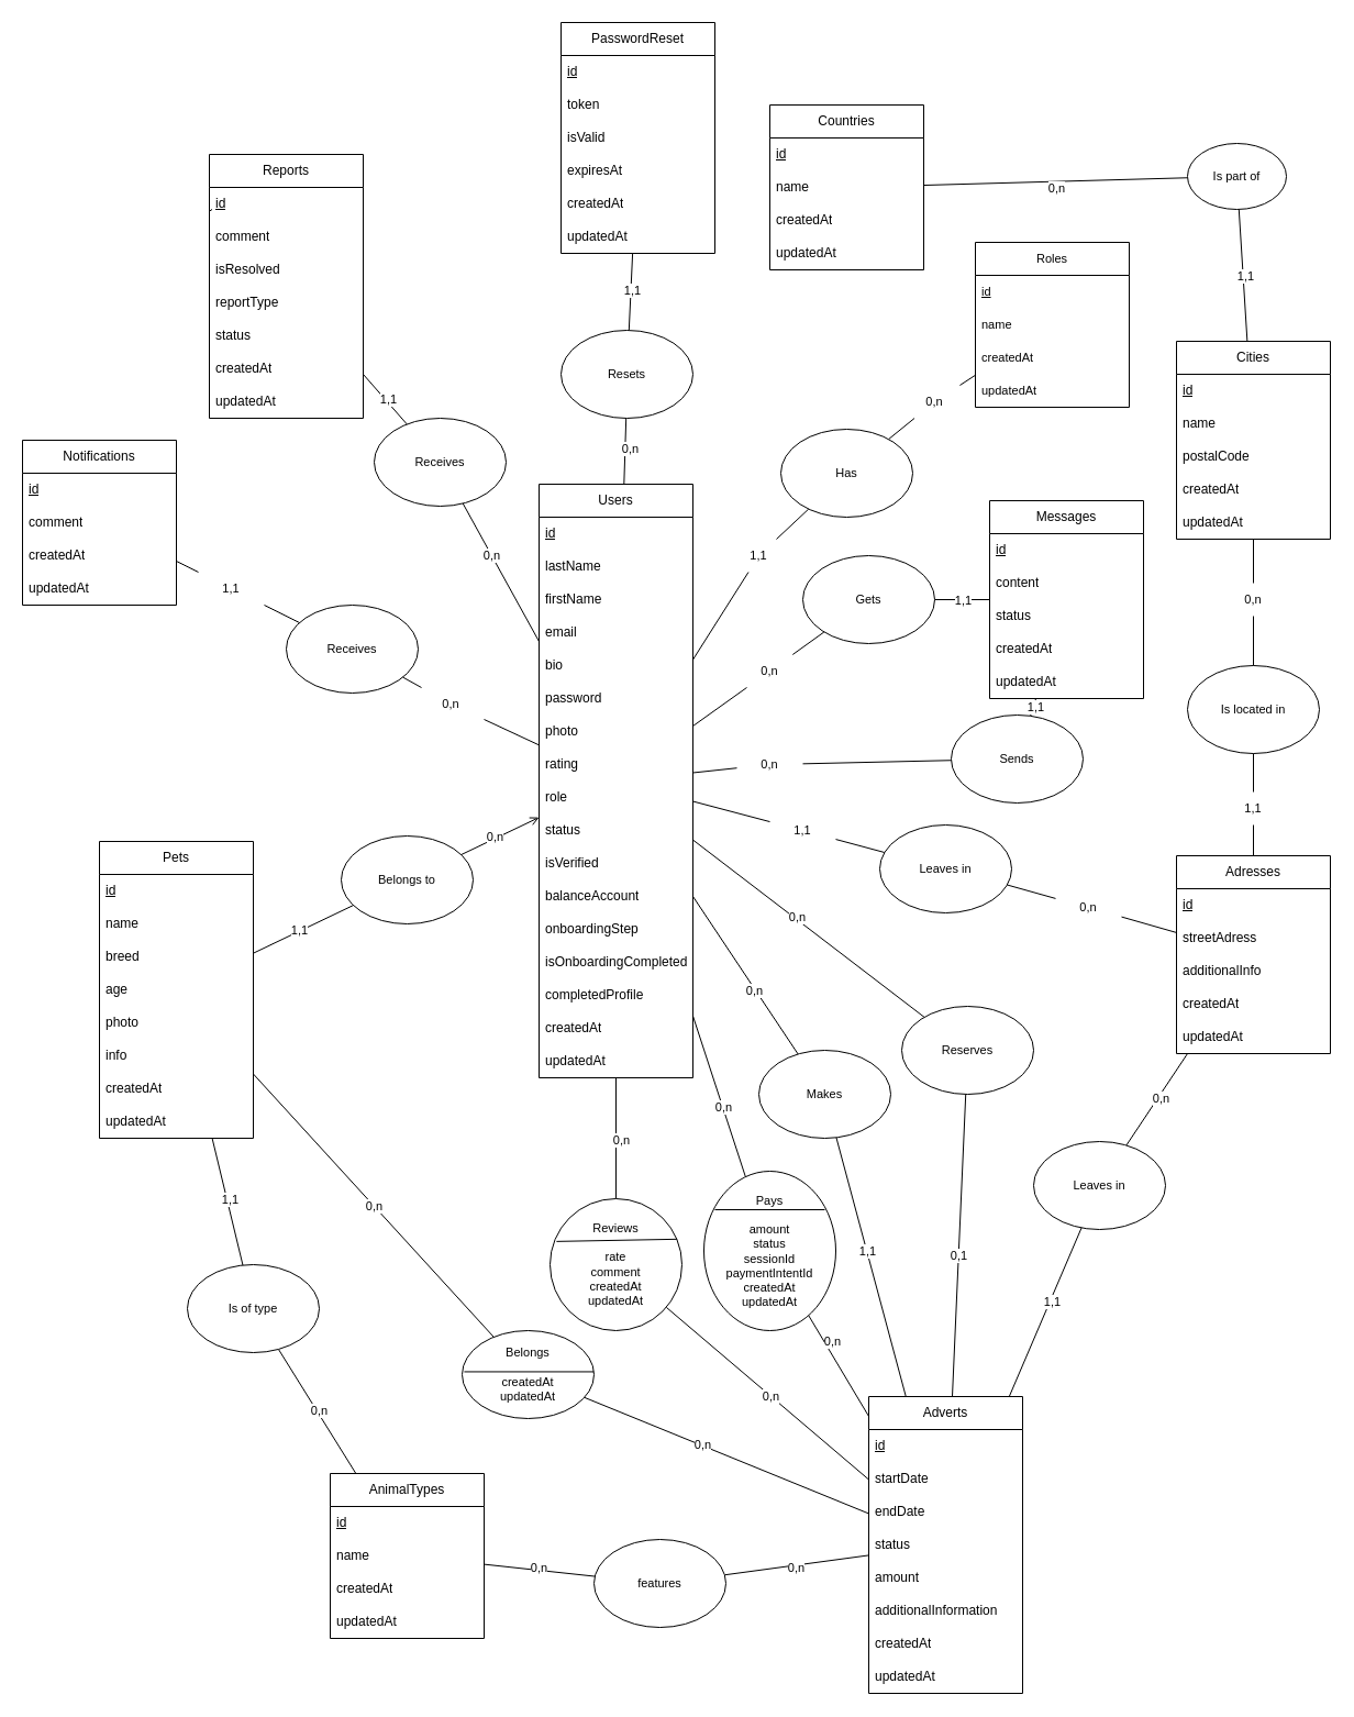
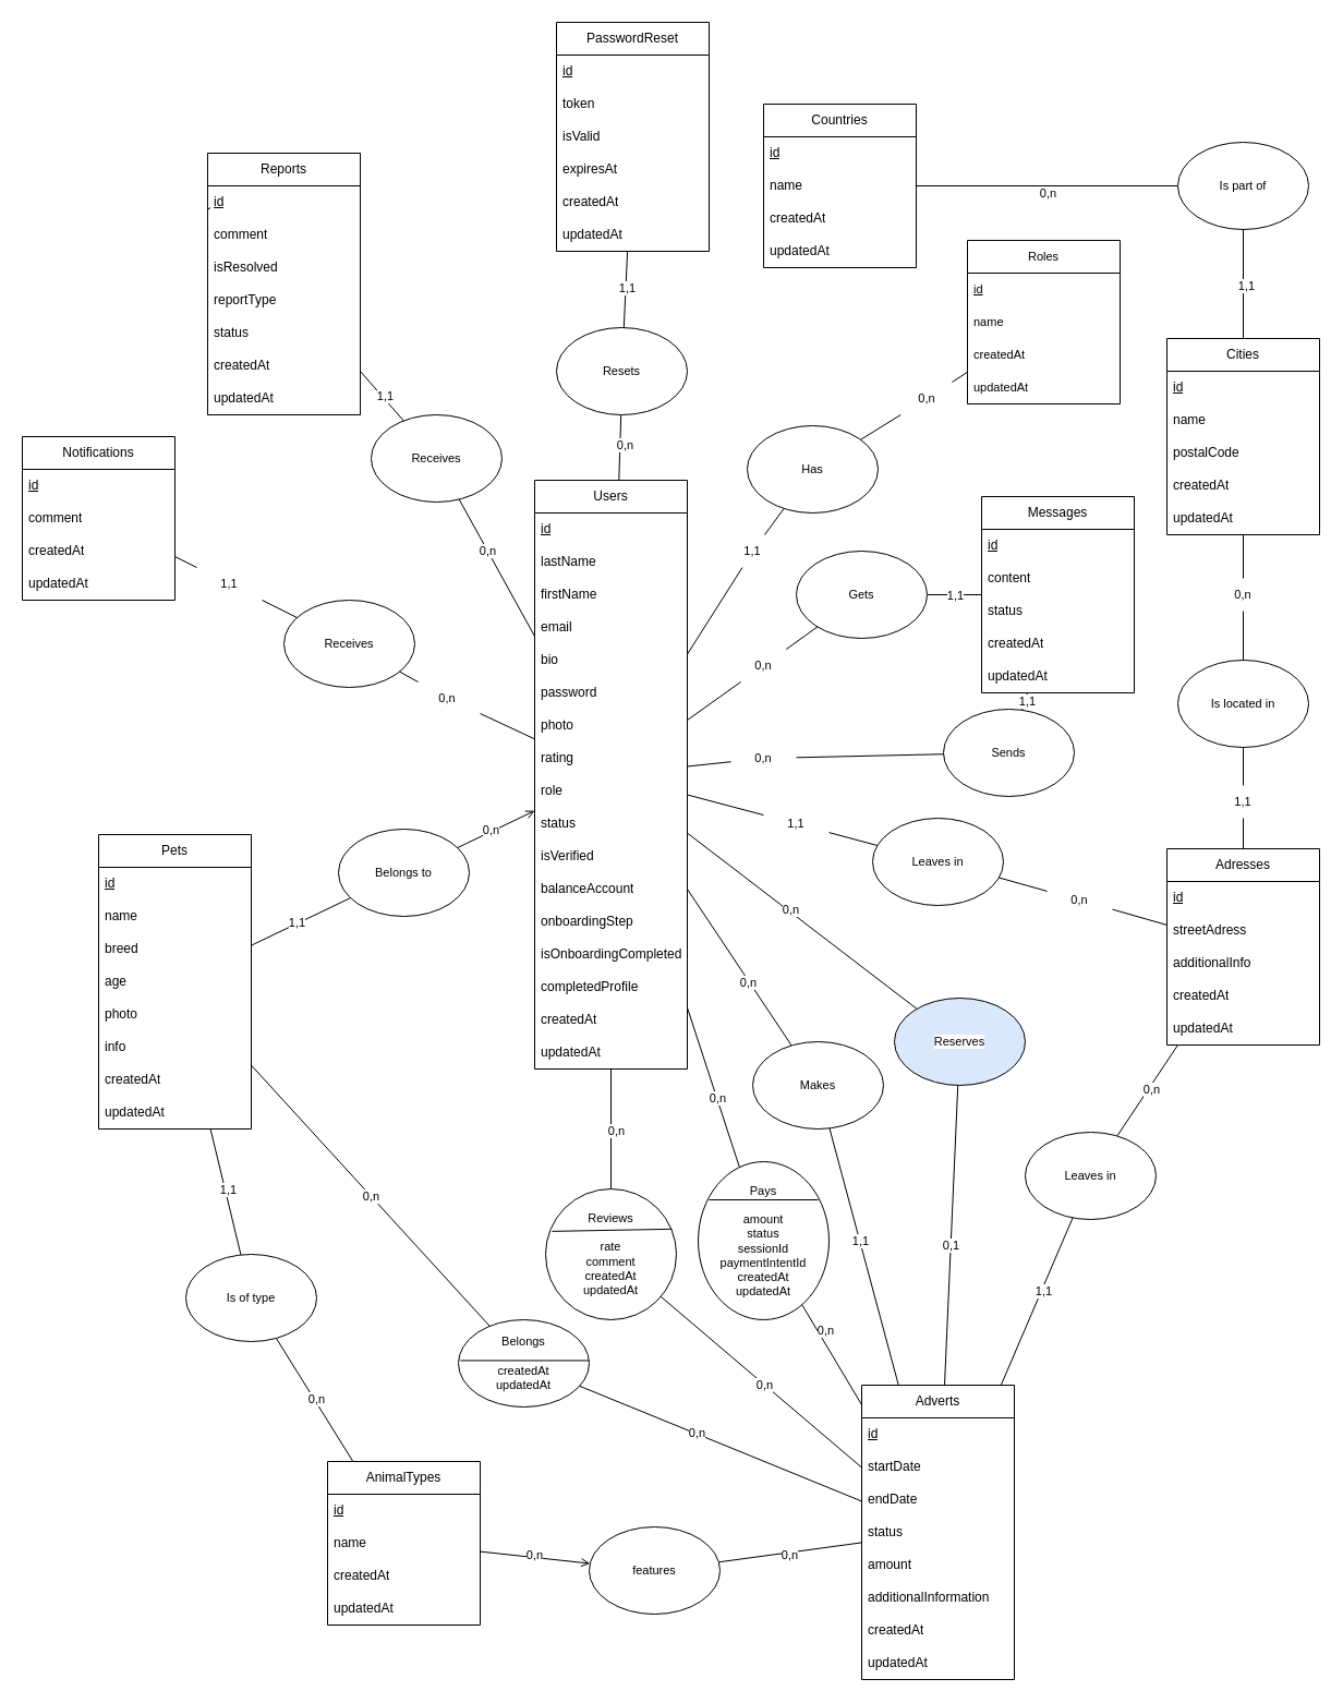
- <mxCell id="101" value="Is part of" style="ellipse;whiteSpace=wrap;html=1;fontFamily=Helvetica;fontSize=11;fontColor=default;labelBackgroundColor=default;" parent="1" vertex="1"><mxGeometry x="1080" y="130" width="90" height="60" as="geometry" /></mxCell>
+ <mxCell id="101" value="Is part of" style="ellipse;whiteSpace=wrap;html=1;fontFamily=Helvetica;fontSize=11;fontColor=default;labelBackgroundColor=default;" parent="1" vertex="1"><mxGeometry x="1080" y="130" width="120" height="80" as="geometry" /></mxCell>
- <mxCell id="61" value="Has" style="ellipse;whiteSpace=wrap;html=1;fontFamily=Helvetica;fontSize=11;fontColor=default;labelBackgroundColor=default;" parent="1" vertex="1"><mxGeometry x="710" y="390" width="120" height="80" as="geometry" /></mxCell>
+ <mxCell id="61" value="Has" style="ellipse;whiteSpace=wrap;html=1;fontFamily=Helvetica;fontSize=11;fontColor=default;labelBackgroundColor=default;" parent="1" vertex="1"><mxGeometry x="685" y="390" width="120" height="80" as="geometry" /></mxCell>
- <mxCell id="150" value="&lt;div&gt;Reserves&lt;/div&gt;" style="ellipse;whiteSpace=wrap;html=1;fontFamily=Helvetica;fontSize=11;fontColor=default;labelBackgroundColor=default;" parent="1" vertex="1"><mxGeometry x="820" y="915" width="120" height="80" as="geometry" /></mxCell>
+ <mxCell id="150" value="&lt;div&gt;Reserves&lt;/div&gt;" style="ellipse;whiteSpace=wrap;html=1;fontFamily=Helvetica;fontSize=11;fontColor=default;labelBackgroundColor=default;fillColor=#dae8fc;" parent="1" vertex="1"><mxGeometry x="820" y="915" width="120" height="80" as="geometry" /></mxCell>
- <mxCell id="44" style="rounded=0;orthogonalLoop=1;jettySize=auto;html=1;endArrow=none;startFill=0;" edge="1" parent="1" source="46" target="196"><mxGeometry relative="1" as="geometry" /></mxCell>
+ <mxCell id="44" style="rounded=0;orthogonalLoop=1;jettySize=auto;html=1;endArrow=open;startFill=0;" edge="1" parent="1" source="46" target="196"><mxGeometry relative="1" as="geometry" /></mxCell>
